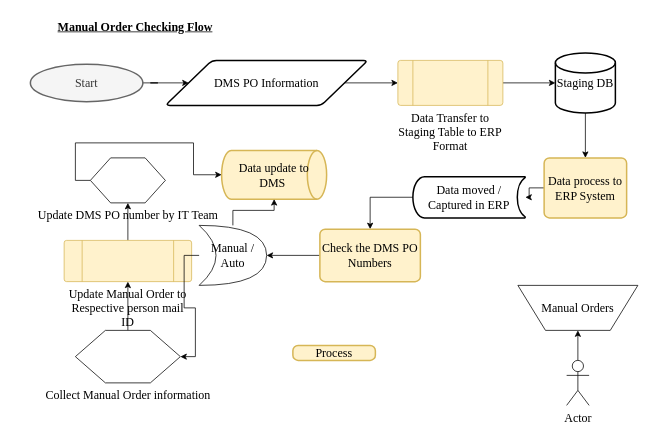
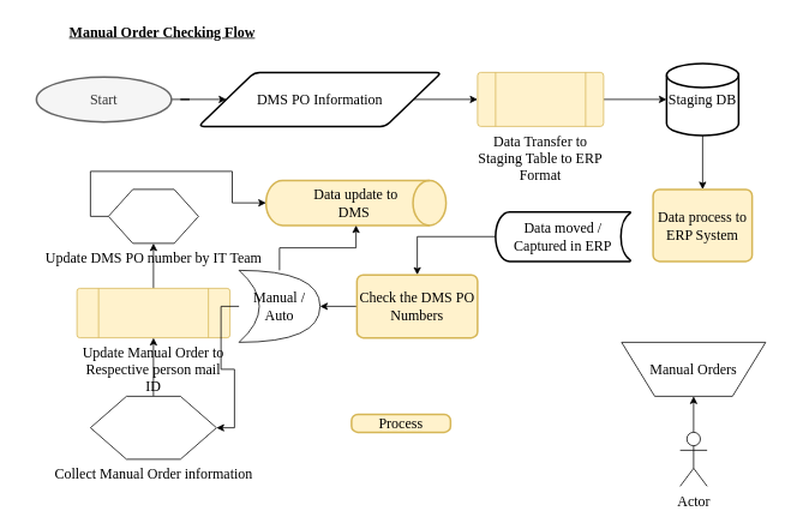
- <mxCell id="15" value="Data update to &lt;br&gt;DMS&amp;nbsp;" style="strokeWidth=2;html=1;shape=mxgraph.flowchart.direct_data;whiteSpace=wrap;fontFamily=Times New Roman;fontSize=16;fillColor=#fff2cc;strokeColor=#d6b656;" vertex="1" parent="1"><mxGeometry x="295" y="200" width="140" height="65" as="geometry" /></mxCell>
+ <mxCell id="15" value="Data update to &lt;br&gt;DMS&amp;nbsp;" style="strokeWidth=2;html=1;shape=mxgraph.flowchart.direct_data;whiteSpace=wrap;fontFamily=Times New Roman;fontSize=16;fillColor=#fff2cc;strokeColor=#d6b656;" vertex="1" parent="1"><mxGeometry x="295" y="200" width="200" height="50" as="geometry" /></mxCell>
- <mxCell id="11" style="edgeStyle=orthogonalEdgeStyle;rounded=0;orthogonalLoop=1;jettySize=auto;html=1;exitX=0;exitY=0.5;exitDx=0;exitDy=0;fontFamily=Times New Roman;fontSize=16;" edge="1" parent="1" source="12" target="14"><mxGeometry relative="1" as="geometry" /></mxCell>
- <mxCell id="18" value="Check the DMS PO Numbers" style="rounded=1;whiteSpace=wrap;html=1;absoluteArcSize=1;arcSize=14;strokeWidth=2;fontFamily=Times New Roman;fontSize=16;fillColor=#fff2cc;strokeColor=#d6b656;" vertex="1" parent="1"><mxGeometry x="426" y="305" width="134" height="70" as="geometry" /></mxCell>
+ <mxCell id="18" value="Check the DMS PO Numbers" style="rounded=1;whiteSpace=wrap;html=1;absoluteArcSize=1;arcSize=14;strokeWidth=2;fontFamily=Times New Roman;fontSize=16;fillColor=#fff2cc;strokeColor=#d6b656;" vertex="1" parent="1"><mxGeometry x="396" y="305" width="134" height="70" as="geometry" /></mxCell>
